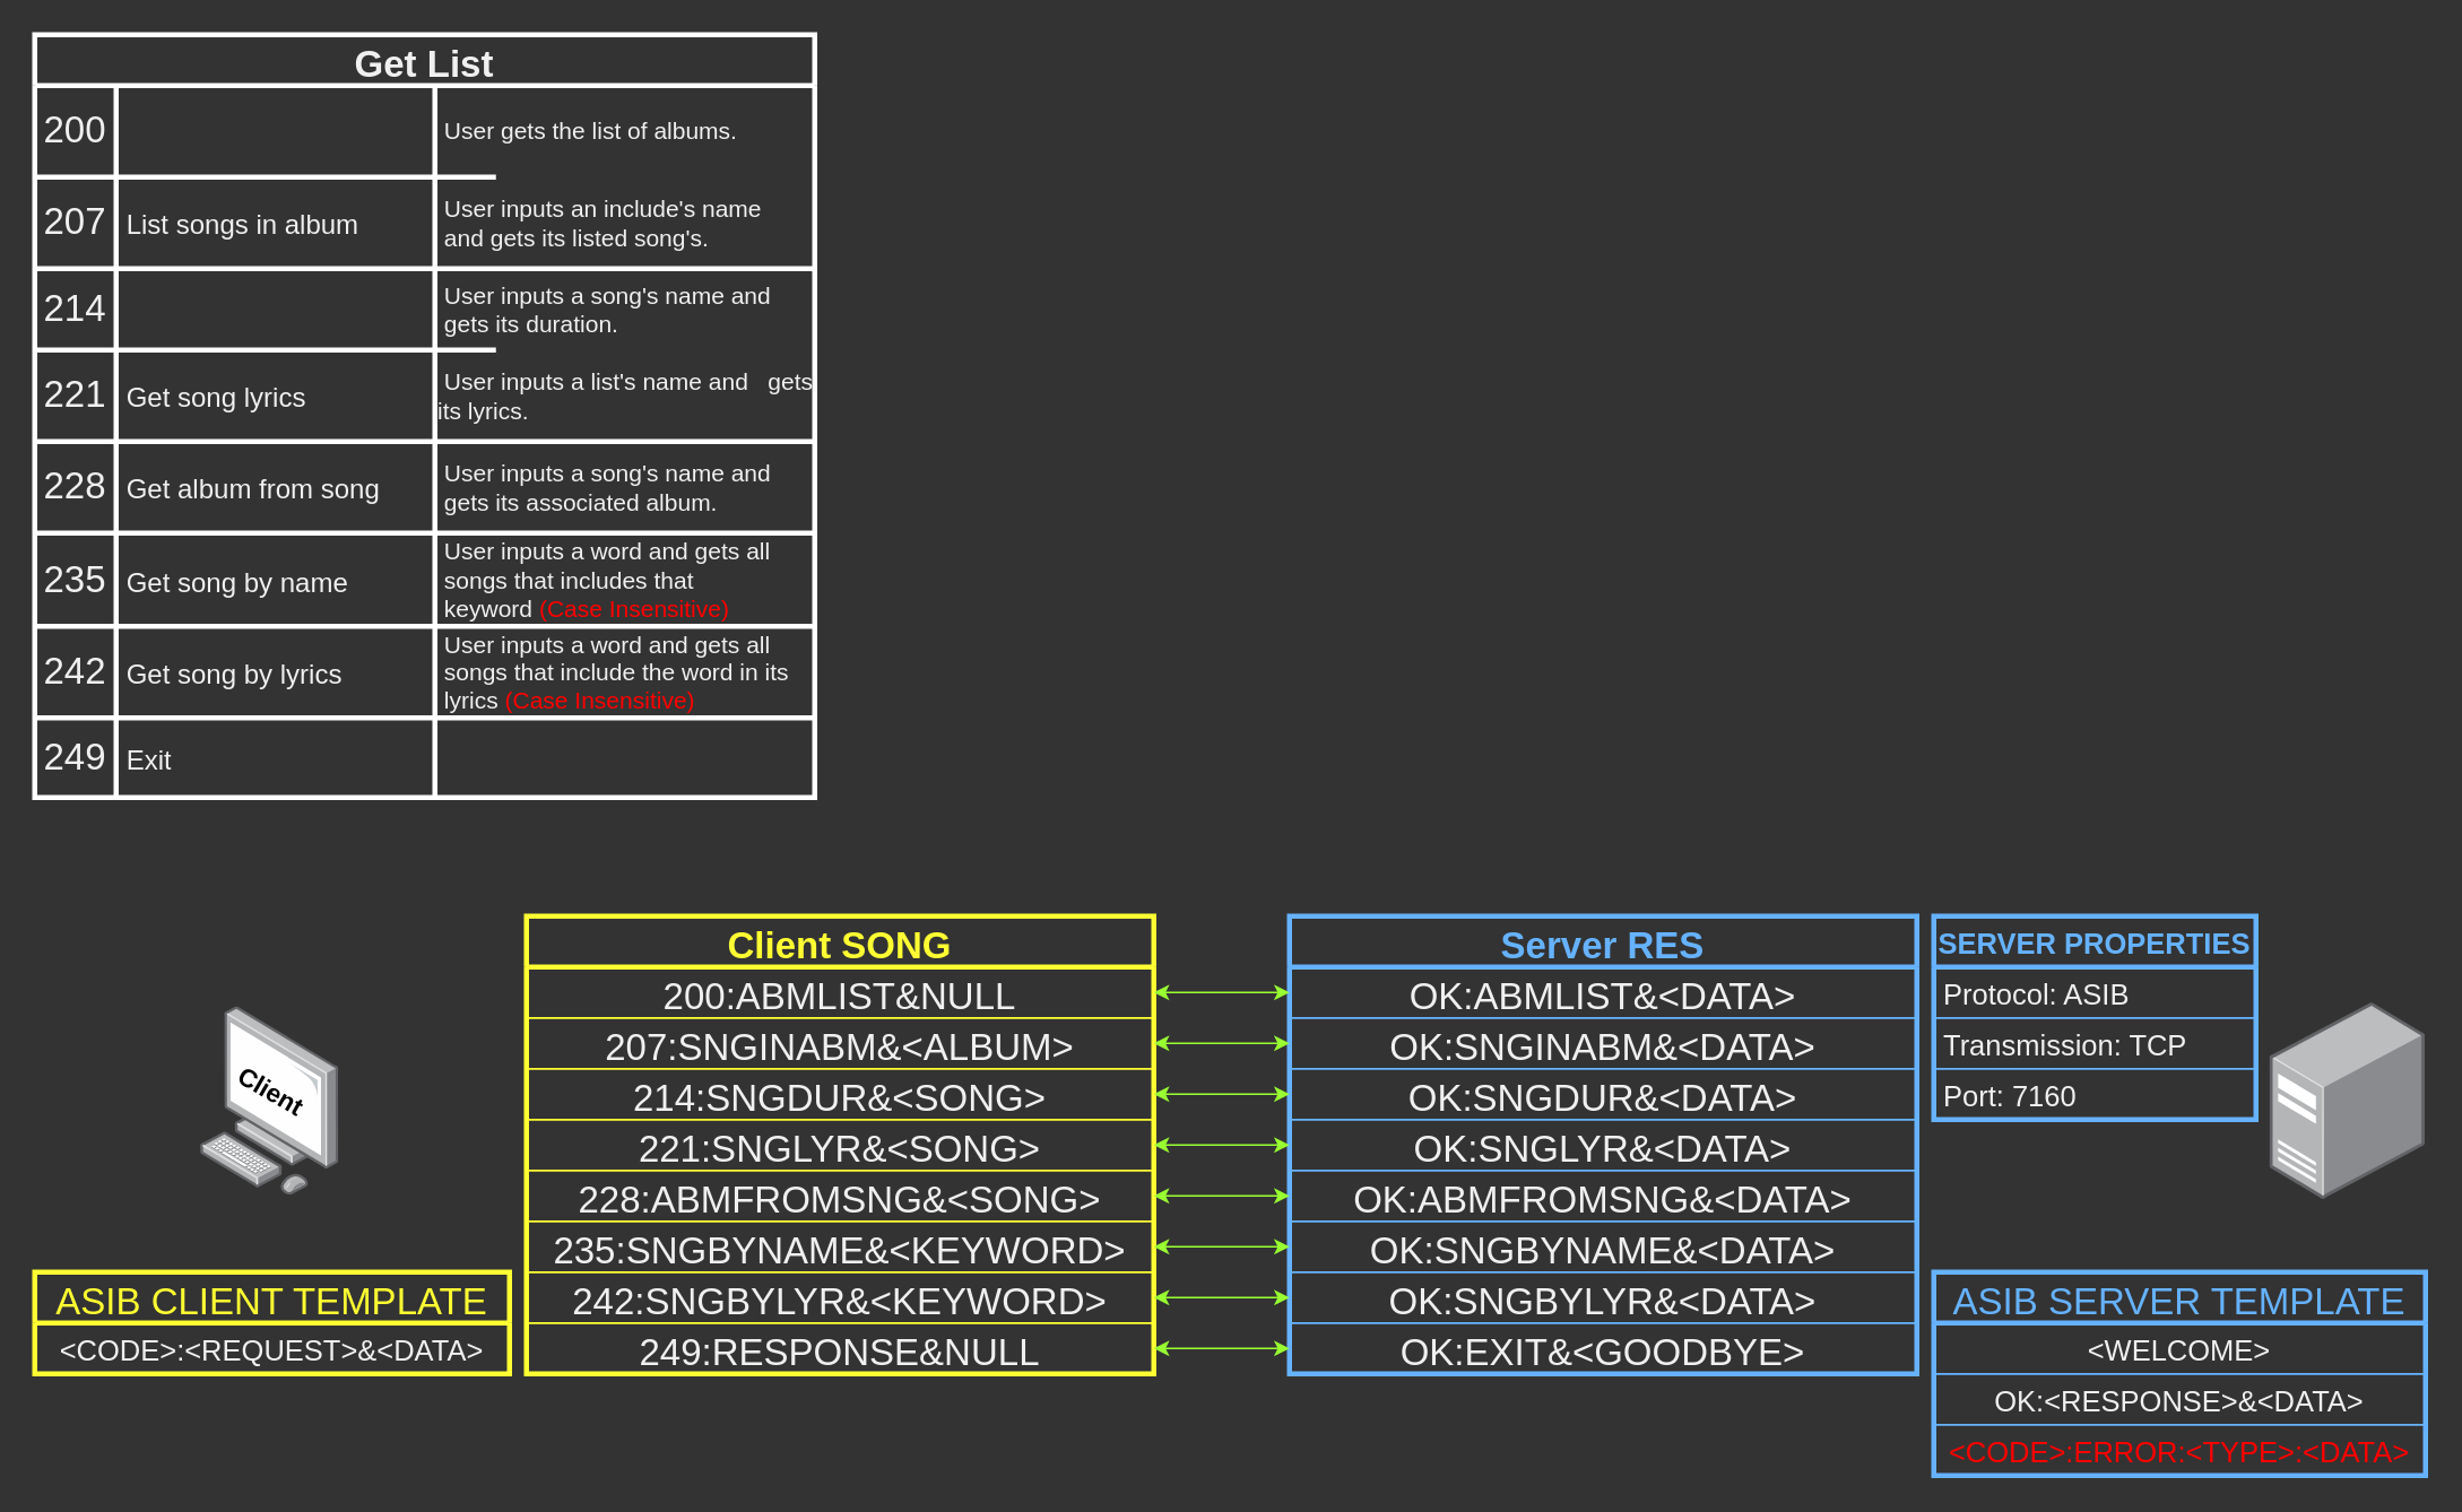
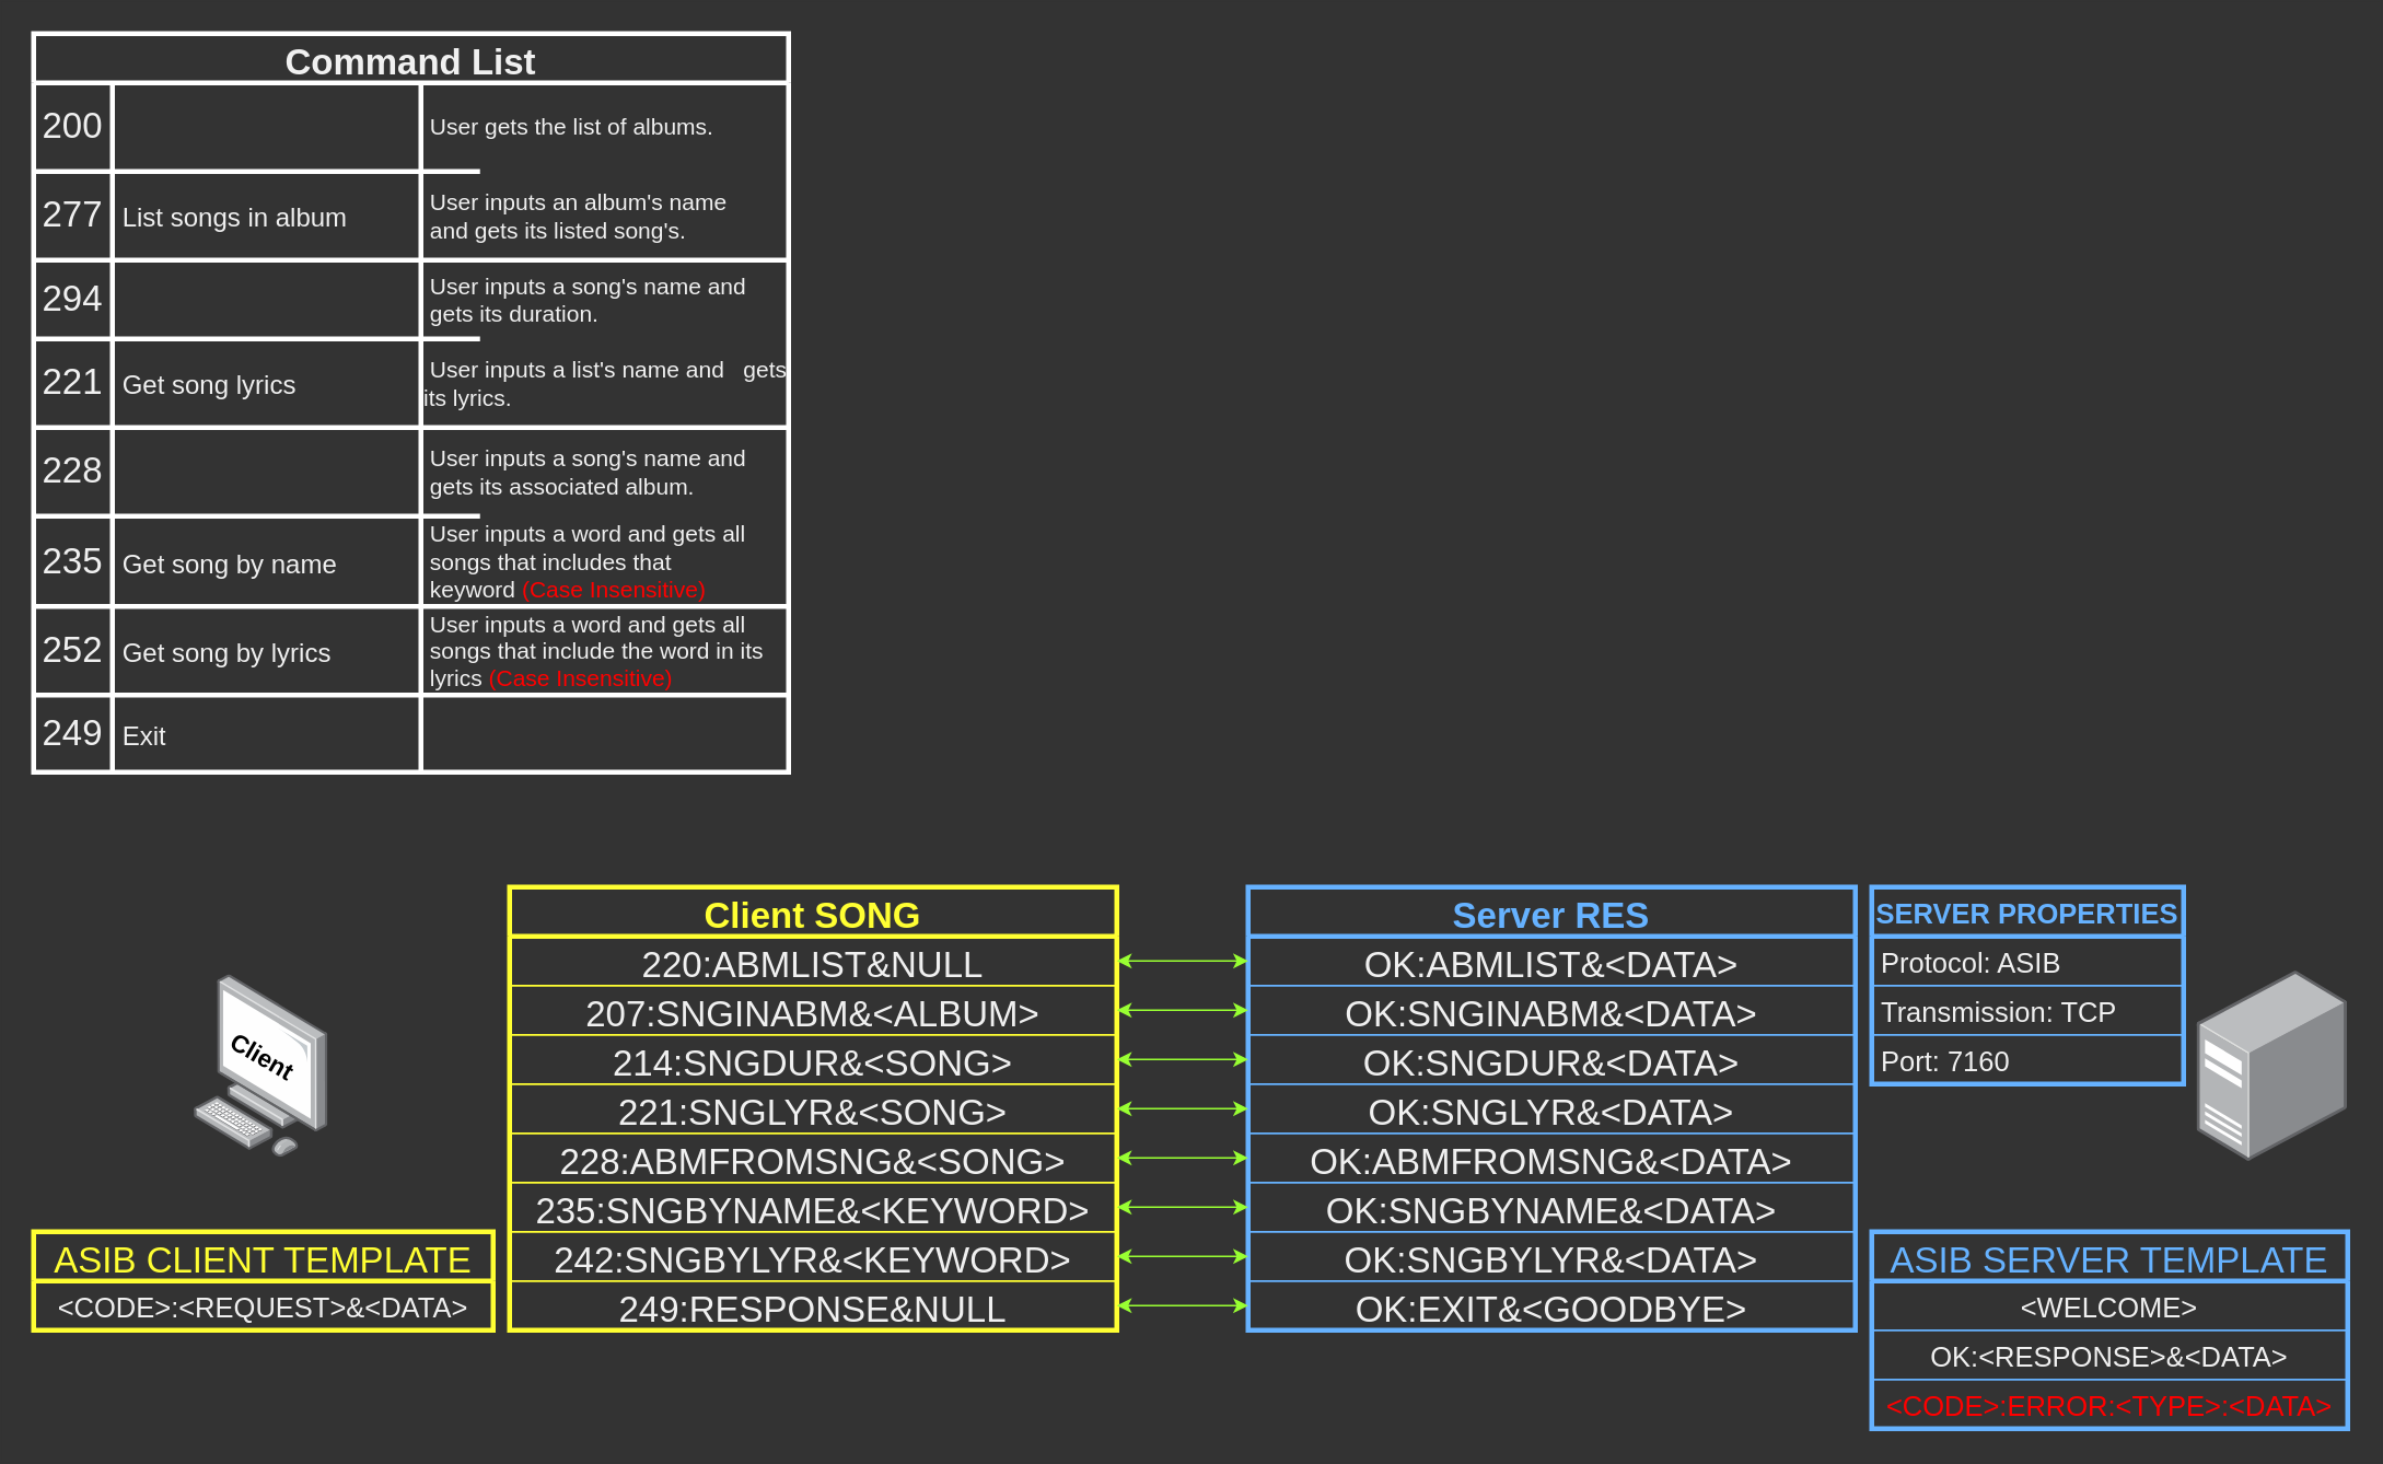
- <mxCell id="5" value="Get List" style="shape=table;startSize=30;container=1;collapsible=0;childLayout=tableLayout;fontStyle=1;align=center;pointerEvents=1;fontSize=22;strokeColor=#FFFFFF;fillColor=none;strokeWidth=3;fontColor=#F0F0F0;" vertex="1" parent="1"><mxGeometry x="20" y="20" width="460" height="450" as="geometry" /></mxCell>
+ <mxCell id="5" value="Command List" style="shape=table;startSize=30;container=1;collapsible=0;childLayout=tableLayout;fontStyle=1;align=center;pointerEvents=1;fontSize=22;strokeColor=#FFFFFF;fillColor=none;strokeWidth=3;fontColor=#F0F0F0;" vertex="1" parent="1"><mxGeometry x="20" y="20" width="460" height="450" as="geometry" /></mxCell>
- <mxCell id="10" value="207" style="shape=partialRectangle;html=1;whiteSpace=wrap;connectable=0;fillColor=none;top=0;left=0;bottom=0;right=0;overflow=hidden;pointerEvents=1;fontSize=22;strokeColor=#FFFFFF;strokeWidth=2;fontColor=#F0F0F0;" vertex="1" parent="9"><mxGeometry width="48" height="54" as="geometry"><mxRectangle width="48" height="54" as="alternateBounds" /></mxGeometry></mxCell>
+ <mxCell id="10" value="277" style="shape=partialRectangle;html=1;whiteSpace=wrap;connectable=0;fillColor=none;top=0;left=0;bottom=0;right=0;overflow=hidden;pointerEvents=1;fontSize=22;strokeColor=#FFFFFF;strokeWidth=2;fontColor=#F0F0F0;" vertex="1" parent="9"><mxGeometry width="48" height="54" as="geometry"><mxRectangle width="48" height="54" as="alternateBounds" /></mxGeometry></mxCell>
- <mxCell id="12" value="&amp;nbsp;User inputs an include's name&lt;br&gt;&amp;nbsp;and gets its listed song's." style="shape=partialRectangle;html=1;whiteSpace=wrap;connectable=0;fillColor=none;top=0;left=0;bottom=0;right=0;overflow=hidden;pointerEvents=1;fontSize=14;strokeColor=#FFFFFF;align=left;strokeWidth=2;fontColor=#F0F0F0;" vertex="1" parent="9"><mxGeometry x="236" width="224" height="54" as="geometry"><mxRectangle width="224" height="54" as="alternateBounds" /></mxGeometry></mxCell>
+ <mxCell id="12" value="&amp;nbsp;User inputs an album's name&lt;br&gt;&amp;nbsp;and gets its listed song's." style="shape=partialRectangle;html=1;whiteSpace=wrap;connectable=0;fillColor=none;top=0;left=0;bottom=0;right=0;overflow=hidden;pointerEvents=1;fontSize=14;strokeColor=#FFFFFF;align=left;strokeWidth=2;fontColor=#F0F0F0;" vertex="1" parent="9"><mxGeometry x="236" width="224" height="54" as="geometry"><mxRectangle width="224" height="54" as="alternateBounds" /></mxGeometry></mxCell>
- <mxCell id="14" value="214" style="shape=partialRectangle;html=1;whiteSpace=wrap;connectable=0;fillColor=none;top=0;left=0;bottom=0;right=0;overflow=hidden;pointerEvents=1;fontSize=22;strokeColor=#FFFFFF;strokeWidth=2;fontColor=#F0F0F0;" vertex="1" parent="13"><mxGeometry width="48" height="48" as="geometry"><mxRectangle width="48" height="48" as="alternateBounds" /></mxGeometry></mxCell>
+ <mxCell id="14" value="294" style="shape=partialRectangle;html=1;whiteSpace=wrap;connectable=0;fillColor=none;top=0;left=0;bottom=0;right=0;overflow=hidden;pointerEvents=1;fontSize=22;strokeColor=#FFFFFF;strokeWidth=2;fontColor=#F0F0F0;" vertex="1" parent="13"><mxGeometry width="48" height="48" as="geometry"><mxRectangle width="48" height="48" as="alternateBounds" /></mxGeometry></mxCell>
- <mxCell id="22" value="&lt;font style=&quot;font-size: 16px&quot;&gt;&amp;nbsp;Get album from song&lt;/font&gt;" style="shape=partialRectangle;html=1;whiteSpace=wrap;connectable=0;fillColor=none;top=0;left=0;bottom=0;right=0;overflow=hidden;pointerEvents=1;fontSize=22;strokeColor=#FFFFFF;align=left;strokeWidth=2;fontColor=#F0F0F0;" vertex="1" parent="20"><mxGeometry x="48" width="188" height="54" as="geometry"><mxRectangle width="188" height="54" as="alternateBounds" /></mxGeometry></mxCell>
- <mxCell id="29" value="242" style="shape=partialRectangle;html=1;whiteSpace=wrap;connectable=0;fillColor=none;top=0;left=0;bottom=0;right=0;overflow=hidden;pointerEvents=1;fontSize=22;strokeColor=#FFFFFF;strokeWidth=2;fontColor=#F0F0F0;" vertex="1" parent="28"><mxGeometry width="48" height="54" as="geometry"><mxRectangle width="48" height="54" as="alternateBounds" /></mxGeometry></mxCell>
+ <mxCell id="29" value="252" style="shape=partialRectangle;html=1;whiteSpace=wrap;connectable=0;fillColor=none;top=0;left=0;bottom=0;right=0;overflow=hidden;pointerEvents=1;fontSize=22;strokeColor=#FFFFFF;strokeWidth=2;fontColor=#F0F0F0;" vertex="1" parent="28"><mxGeometry width="48" height="54" as="geometry"><mxRectangle width="48" height="54" as="alternateBounds" /></mxGeometry></mxCell>
- <mxCell id="37" value="200:ABMLIST&amp;NULL" style="text;strokeColor=#FFFF33;fillColor=none;align=center;verticalAlign=middle;spacingLeft=4;spacingRight=4;overflow=hidden;points=[[0,0.5],[1,0.5]];portConstraint=eastwest;rotatable=0;fontSize=22;fontColor=#F0F0F0;strokeWidth=1;" vertex="1" parent="36"><mxGeometry y="30" width="370" height="30" as="geometry" /></mxCell>
+ <mxCell id="37" value="220:ABMLIST&amp;NULL" style="text;strokeColor=#FFFF33;fillColor=none;align=center;verticalAlign=middle;spacingLeft=4;spacingRight=4;overflow=hidden;points=[[0,0.5],[1,0.5]];portConstraint=eastwest;rotatable=0;fontSize=22;fontColor=#F0F0F0;strokeWidth=1;" vertex="1" parent="36"><mxGeometry y="30" width="370" height="30" as="geometry" /></mxCell>
